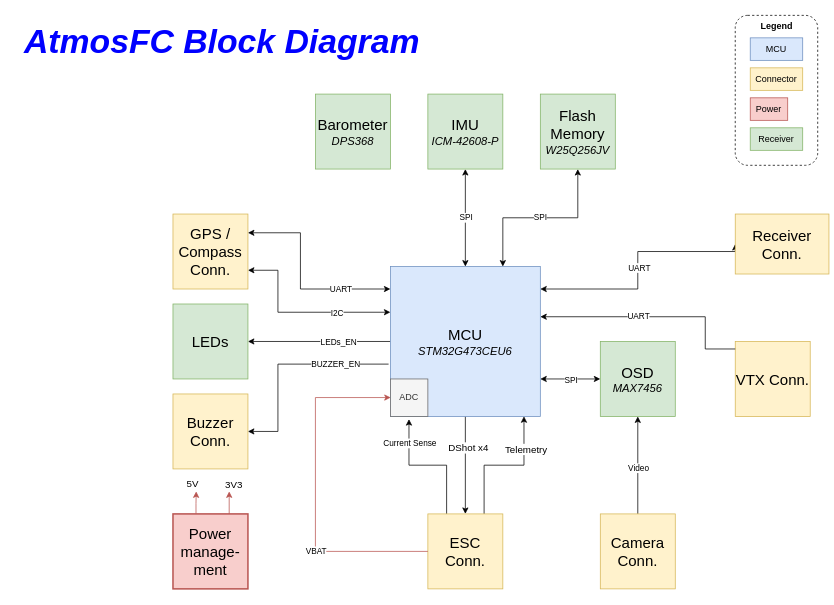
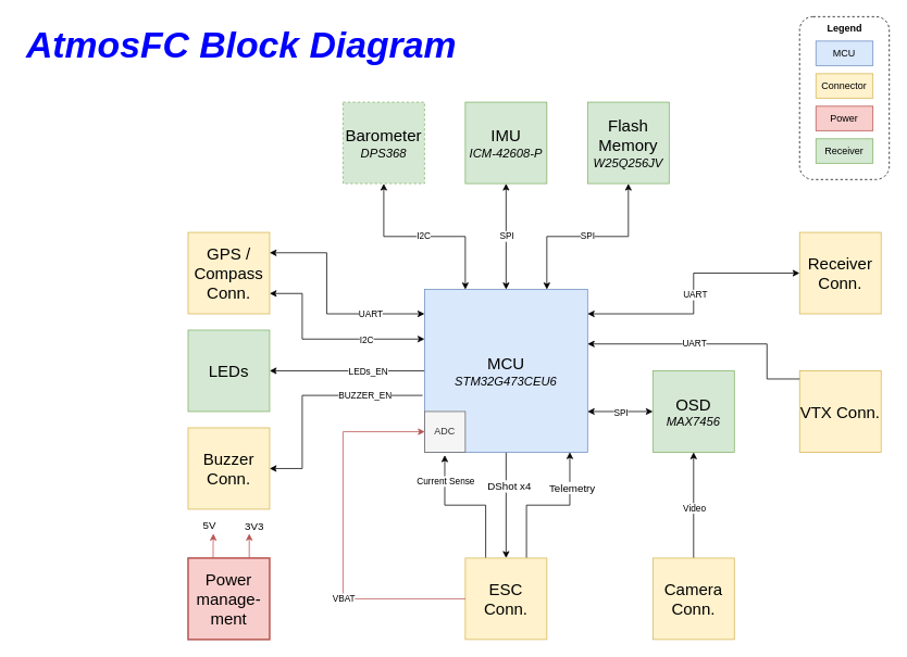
- <mxCell id="53" value="Power" style="rounded=0;whiteSpace=wrap;html=1;fillColor=#f8cecc;strokeColor=#b85450;" parent="1" vertex="1"><mxGeometry x="1000" y="130" width="50" height="30" as="geometry" /></mxCell>
+ <mxCell id="53" value="Power" style="rounded=0;whiteSpace=wrap;html=1;fillColor=#f8cecc;strokeColor=#b85450;" parent="1" vertex="1"><mxGeometry x="1000" y="130" width="70" height="30" as="geometry" /></mxCell>
- <mxCell id="15" value="&lt;font style=&quot;&quot;&gt;&lt;span style=&quot;font-size: 20px;&quot;&gt;Barometer&lt;/span&gt;&lt;br&gt;&lt;font style=&quot;font-size: 15px;&quot;&gt;&lt;i&gt;DPS368&lt;/i&gt;&lt;/font&gt;&lt;br&gt;&lt;/font&gt;" style="whiteSpace=wrap;html=1;aspect=fixed;fillColor=#D5E8D4;strokeColor=#82b366;" parent="1" vertex="1"><mxGeometry x="420" y="125" width="100" height="100" as="geometry" /></mxCell>
+ <mxCell id="15" value="&lt;font style=&quot;&quot;&gt;&lt;span style=&quot;font-size: 20px;&quot;&gt;Barometer&lt;/span&gt;&lt;br&gt;&lt;font style=&quot;font-size: 15px;&quot;&gt;&lt;i&gt;DPS368&lt;/i&gt;&lt;/font&gt;&lt;br&gt;&lt;/font&gt;" style="whiteSpace=wrap;html=1;aspect=fixed;fillColor=#D5E8D4;strokeColor=#82b366;dashed=1;" parent="1" vertex="1"><mxGeometry x="420" y="125" width="100" height="100" as="geometry" /></mxCell>
+ <mxCell id="13" style="edgeStyle=orthogonalEdgeStyle;rounded=0;orthogonalLoop=1;jettySize=auto;html=1;exitX=0.5;exitY=1;exitDx=0;exitDy=0;entryX=0.25;entryY=0;entryDx=0;entryDy=0;startArrow=classic;startFill=1;" parent="1" source="15" target="12" edge="1"><mxGeometry relative="1" as="geometry" /></mxCell>
+ <mxCell id="14" value="I2C" style="edgeLabel;html=1;align=center;verticalAlign=middle;resizable=0;points=[];" parent="13" vertex="1" connectable="0"><mxGeometry x="-0.02" y="2" relative="1" as="geometry"><mxPoint as="offset" /></mxGeometry></mxCell>
- <mxCell id="32" value="&lt;span style=&quot;font-size: 20px;&quot;&gt;Receiver Conn.&lt;/span&gt;" style="rounded=0;whiteSpace=wrap;html=1;fillColor=#fff2cc;strokeColor=#d6b656;" parent="1" vertex="1"><mxGeometry x="980" y="285" width="125" height="80" as="geometry" /></mxCell>
+ <mxCell id="32" value="&lt;span style=&quot;font-size: 20px;&quot;&gt;Receiver Conn.&lt;/span&gt;" style="rounded=0;whiteSpace=wrap;html=1;fillColor=#fff2cc;strokeColor=#d6b656;" parent="1" vertex="1"><mxGeometry x="980" y="285" width="100" height="100" as="geometry" /></mxCell>
